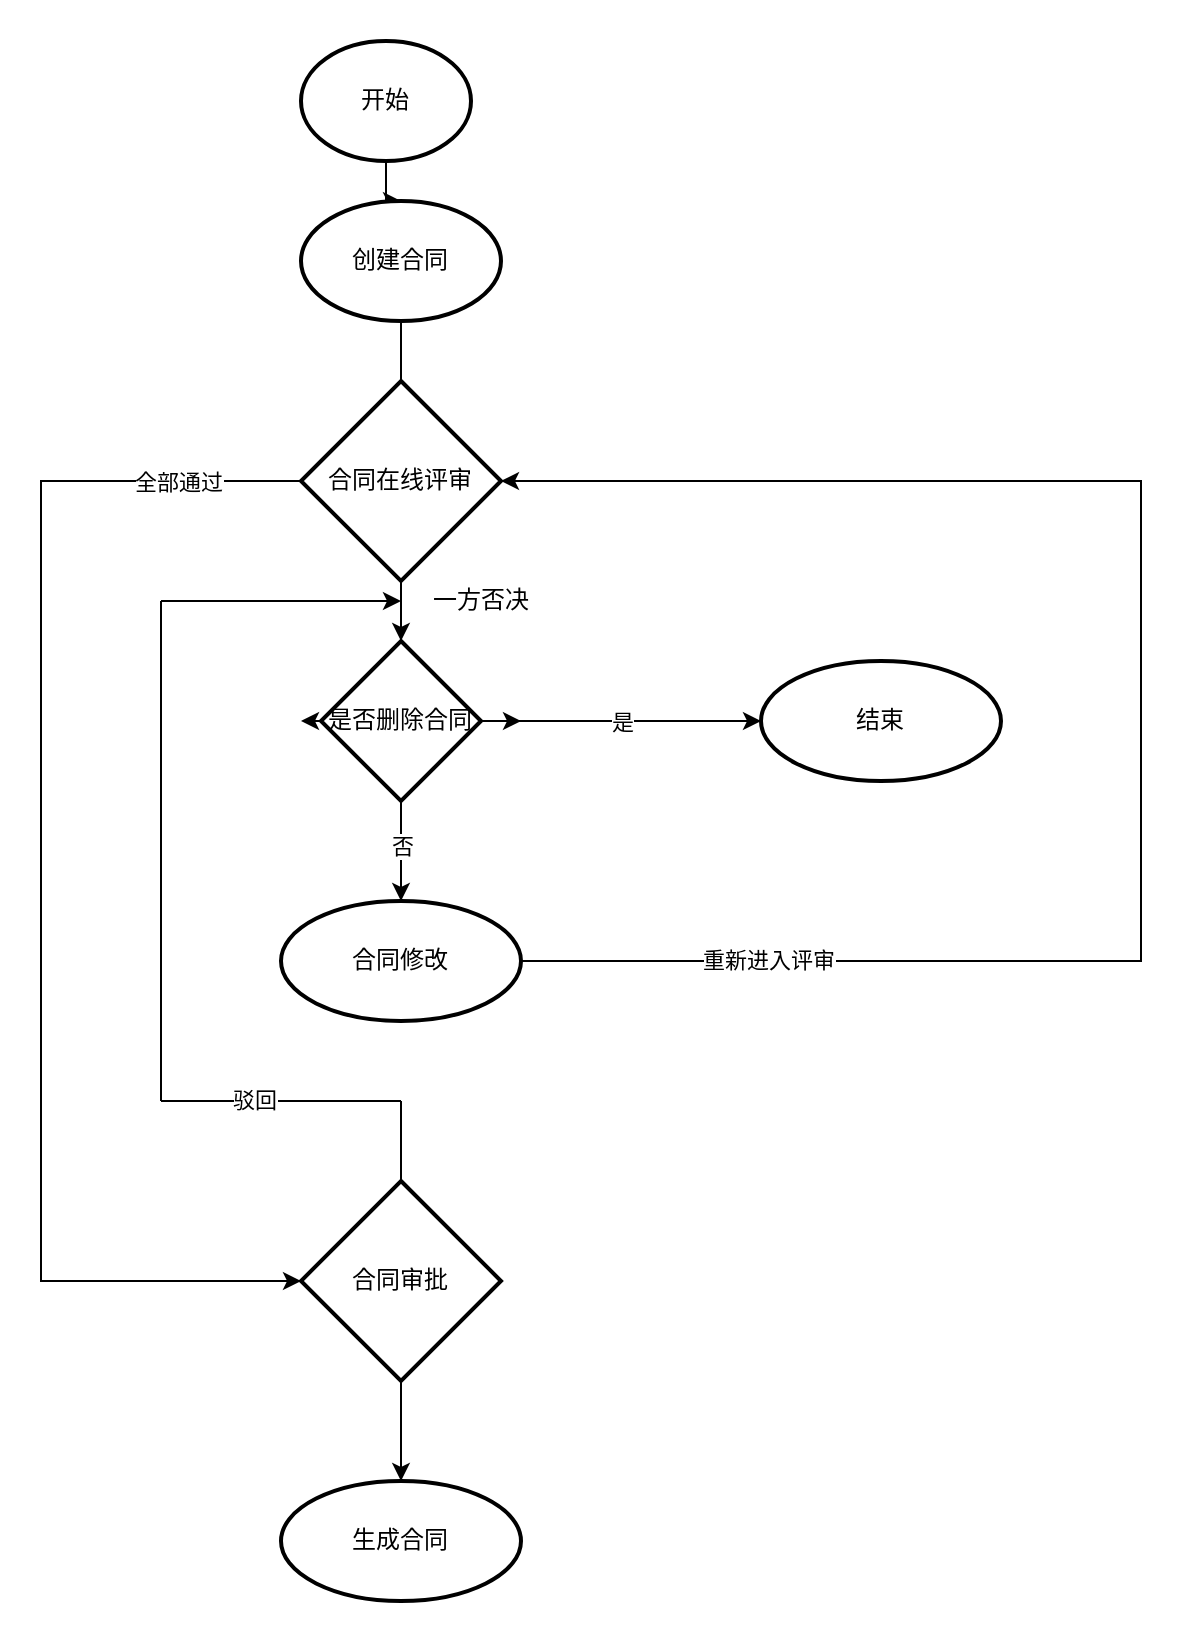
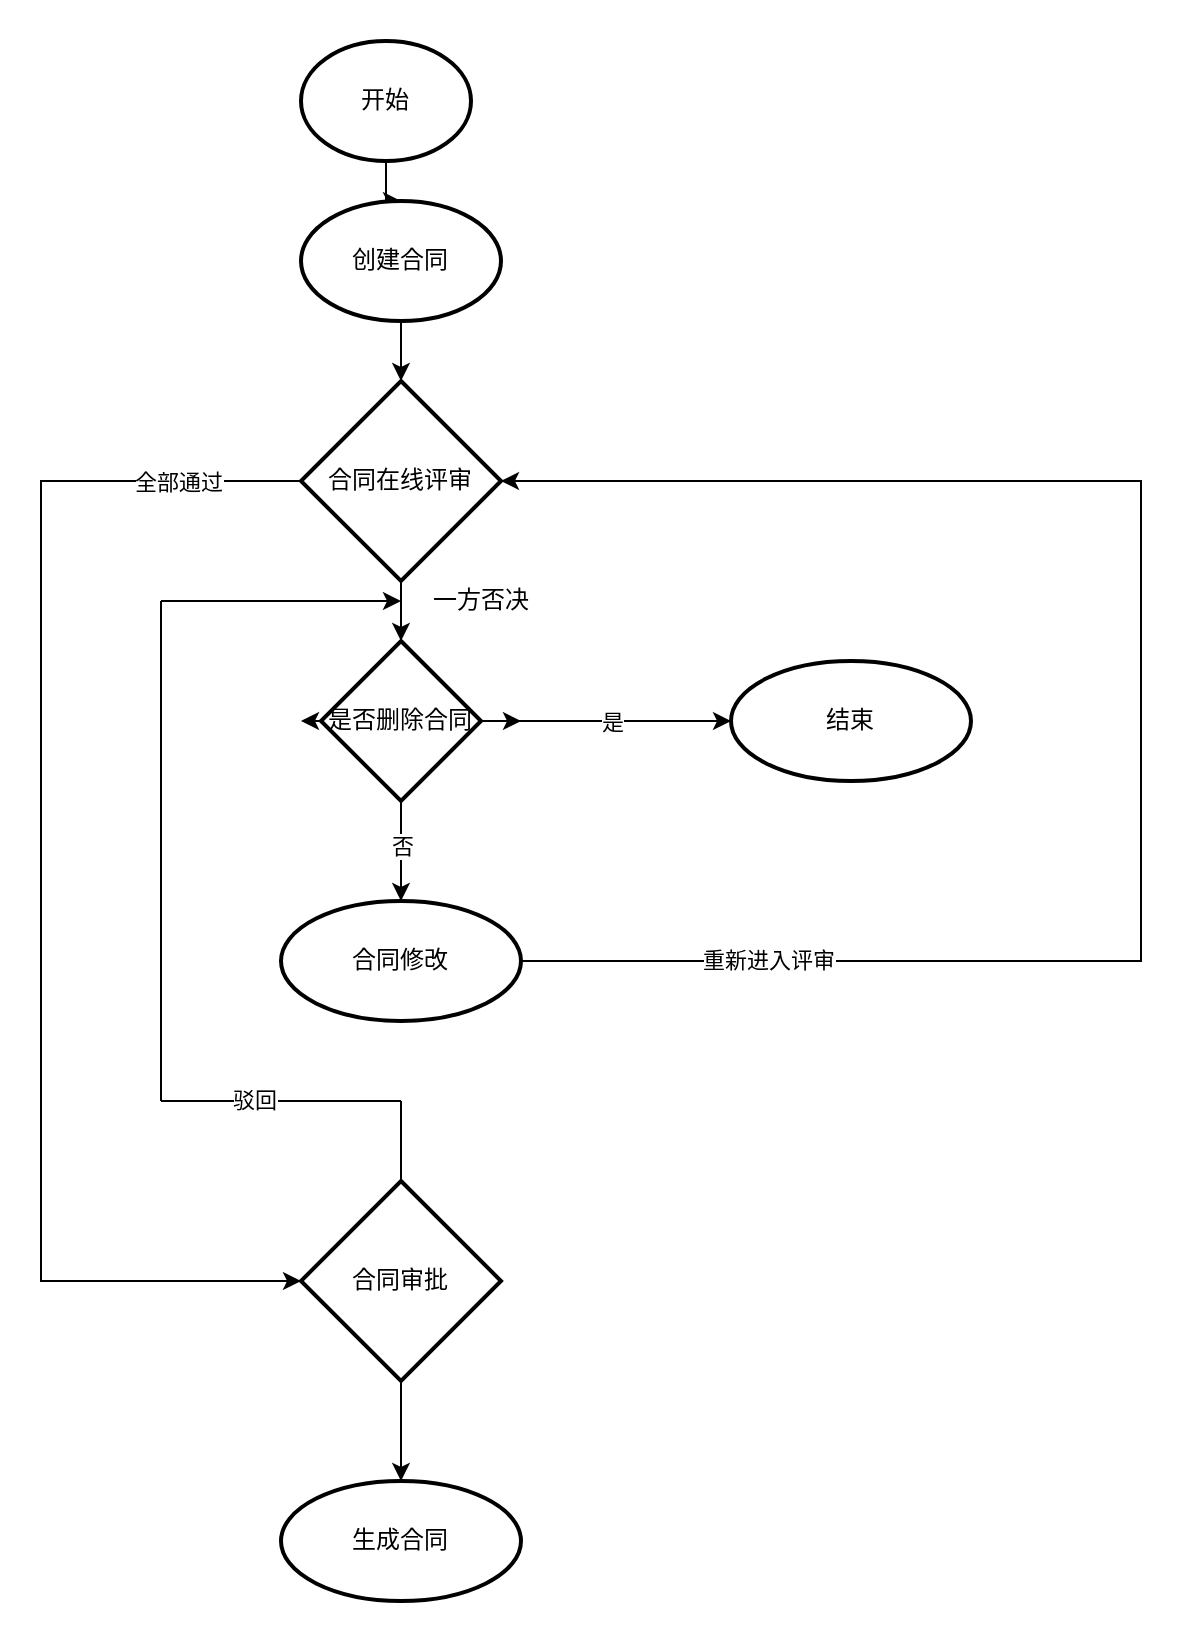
- <mxCell id="4" style="edgeStyle=orthogonalEdgeStyle;rounded=0;orthogonalLoop=1;jettySize=auto;html=1;exitX=0.5;exitY=1;exitDx=0;exitDy=0;exitPerimeter=0;endArrow=none;" edge="1" parent="1" source="5" target="9"><mxGeometry relative="1" as="geometry"><Array as="points"><mxPoint x="200" y="200" /></Array></mxGeometry></mxCell>
+ <mxCell id="4" style="edgeStyle=orthogonalEdgeStyle;rounded=0;orthogonalLoop=1;jettySize=auto;html=1;exitX=0.5;exitY=1;exitDx=0;exitDy=0;exitPerimeter=0;" edge="1" parent="1" source="5" target="9"><mxGeometry relative="1" as="geometry"><Array as="points"><mxPoint x="200" y="200" /></Array></mxGeometry></mxCell>
- <mxCell id="19" value="结束" style="ellipse;whiteSpace=wrap;html=1;strokeWidth=2;" vertex="1" parent="1"><mxGeometry x="380" y="330" width="120" height="60" as="geometry" /></mxCell>
+ <mxCell id="19" value="结束" style="ellipse;whiteSpace=wrap;html=1;strokeWidth=2;" vertex="1" parent="1"><mxGeometry x="365" y="330" width="120" height="60" as="geometry" /></mxCell>
